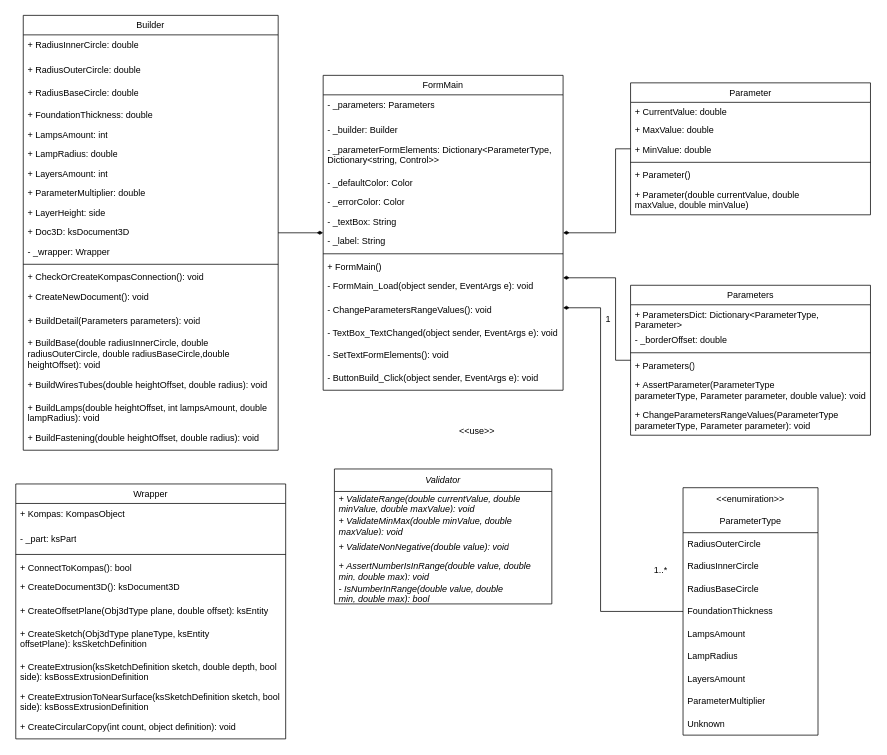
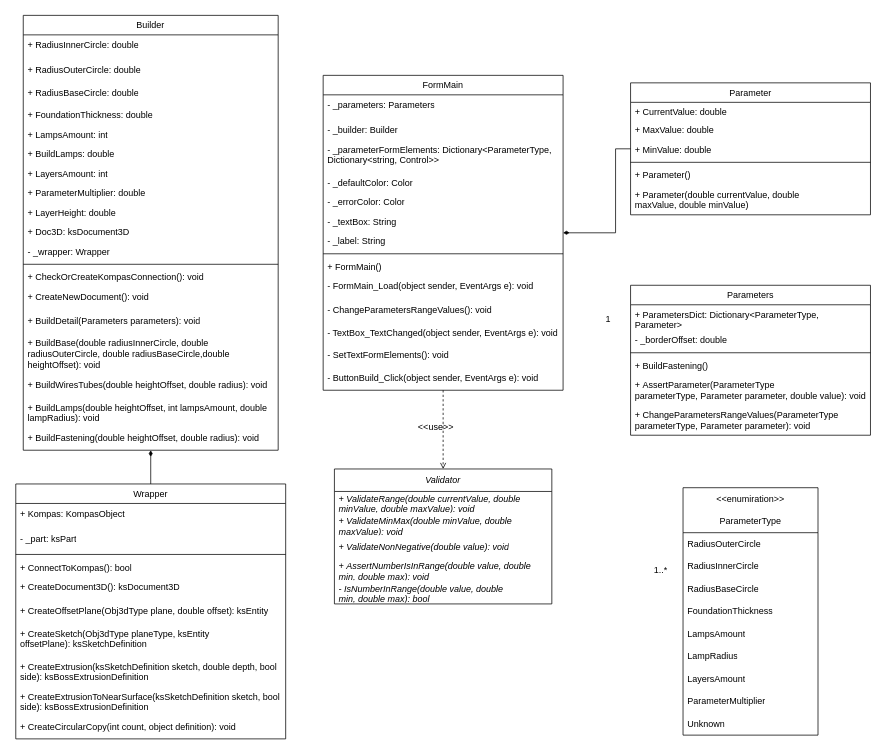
- <mxCell id="61" value="+&amp;nbsp;LampRadius: double" style="text;strokeColor=none;fillColor=none;align=left;verticalAlign=top;spacingLeft=4;spacingRight=4;overflow=hidden;rotatable=0;points=[[0,0.5],[1,0.5]];portConstraint=eastwest;whiteSpace=wrap;html=1;" parent="55" vertex="1"><mxGeometry y="172" width="340" height="26" as="geometry" /></mxCell>
+ <mxCell id="61" value="+&amp;nbsp;BuildLamps: double" style="text;strokeColor=none;fillColor=none;align=left;verticalAlign=top;spacingLeft=4;spacingRight=4;overflow=hidden;rotatable=0;points=[[0,0.5],[1,0.5]];portConstraint=eastwest;whiteSpace=wrap;html=1;" parent="55" vertex="1"><mxGeometry y="172" width="340" height="26" as="geometry" /></mxCell>
- <mxCell id="64" value="+&amp;nbsp;LayerHeight: side" style="text;strokeColor=none;fillColor=none;align=left;verticalAlign=top;spacingLeft=4;spacingRight=4;overflow=hidden;rotatable=0;points=[[0,0.5],[1,0.5]];portConstraint=eastwest;whiteSpace=wrap;html=1;" parent="55" vertex="1"><mxGeometry y="250" width="340" height="26" as="geometry" /></mxCell>
+ <mxCell id="64" value="+&amp;nbsp;LayerHeight: double" style="text;strokeColor=none;fillColor=none;align=left;verticalAlign=top;spacingLeft=4;spacingRight=4;overflow=hidden;rotatable=0;points=[[0,0.5],[1,0.5]];portConstraint=eastwest;whiteSpace=wrap;html=1;" parent="55" vertex="1"><mxGeometry y="250" width="340" height="26" as="geometry" /></mxCell>
- <mxCell id="54" style="edgeStyle=orthogonalEdgeStyle;rounded=0;orthogonalLoop=1;jettySize=auto;html=1;endArrow=diamondThin;endFill=1;" edge="1" parent="1" source="55" target="39"><mxGeometry relative="1" as="geometry" /></mxCell>
- <mxCell id="38" style="edgeStyle=orthogonalEdgeStyle;rounded=0;orthogonalLoop=1;jettySize=auto;html=1;endArrow=none;endFill=0;startArrow=diamondThin;startFill=1;" edge="1" parent="1" source="39" target="23"><mxGeometry relative="1" as="geometry"><Array as="points"><mxPoint x="820" y="370" /><mxPoint x="820" y="480" /></Array></mxGeometry></mxCell>
- <mxCell id="27" value="+&amp;nbsp;Parameters()" style="text;strokeColor=none;fillColor=none;align=left;verticalAlign=top;spacingLeft=4;spacingRight=4;overflow=hidden;rotatable=0;points=[[0,0.5],[1,0.5]];portConstraint=eastwest;whiteSpace=wrap;html=1;" parent="23" vertex="1"><mxGeometry y="94" width="320" height="26" as="geometry" /></mxCell>
+ <mxCell id="27" value="+&amp;nbsp;BuildFastening()" style="text;strokeColor=none;fillColor=none;align=left;verticalAlign=top;spacingLeft=4;spacingRight=4;overflow=hidden;rotatable=0;points=[[0,0.5],[1,0.5]];portConstraint=eastwest;whiteSpace=wrap;html=1;" parent="23" vertex="1"><mxGeometry y="94" width="320" height="26" as="geometry" /></mxCell>
+ <mxCell id="2" style="edgeStyle=orthogonalEdgeStyle;rounded=0;orthogonalLoop=1;jettySize=auto;html=1;dashed=1;endArrow=open;endFill=0;" parent="1" edge="1" target="3" source="39"><mxGeometry relative="1" as="geometry"><mxPoint x="620" y="648" as="sourcePoint" /><mxPoint x="672" y="550" as="targetPoint" /></mxGeometry></mxCell>
- <mxCell id="22" value="&amp;lt;&amp;lt;use&amp;gt;&amp;gt;" style="text;html=1;align=center;verticalAlign=middle;resizable=0;points=[];autosize=1;strokeColor=none;fillColor=none;" parent="1" vertex="1"><mxGeometry x="600" y="560" width="70" height="30" as="geometry" /></mxCell>
+ <mxCell id="22" value="&amp;lt;&amp;lt;use&amp;gt;&amp;gt;" style="text;html=1;align=center;verticalAlign=middle;resizable=0;points=[];autosize=1;strokeColor=none;fillColor=none;" parent="1" vertex="1"><mxGeometry x="545" y="555" width="70" height="30" as="geometry" /></mxCell>
+ <mxCell id="75" style="edgeStyle=orthogonalEdgeStyle;rounded=0;orthogonalLoop=1;jettySize=auto;html=1;endArrow=diamondThin;endFill=1;" edge="1" parent="1" source="76" target="55"><mxGeometry relative="1" as="geometry" /></mxCell>
- <mxCell id="9" style="edgeStyle=orthogonalEdgeStyle;rounded=0;orthogonalLoop=1;jettySize=auto;html=1;endArrow=diamondThin;endFill=1;" edge="1" parent="1" source="10" target="39"><mxGeometry relative="1" as="geometry"><Array as="points"><mxPoint x="800" y="815" /><mxPoint x="800" y="410" /></Array></mxGeometry></mxCell>
